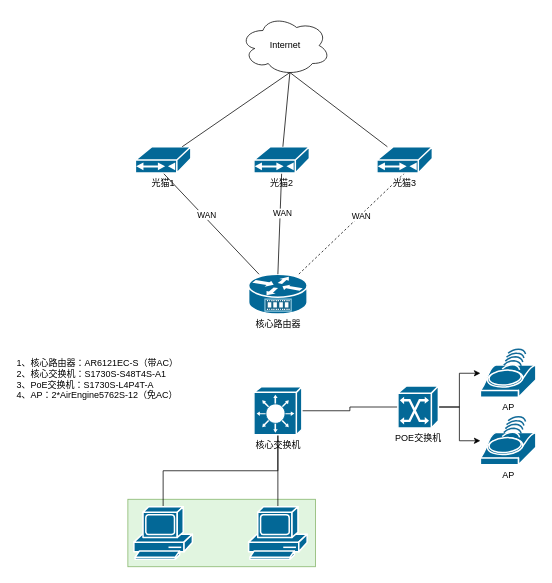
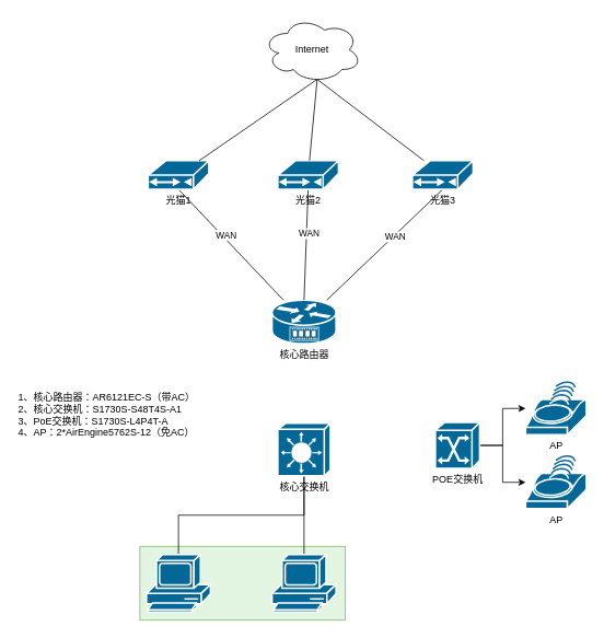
- <mxCell id="8" style="rounded=0;orthogonalLoop=1;jettySize=auto;html=1;exitX=0.5;exitY=1;exitDx=0;exitDy=0;exitPerimeter=0;endArrow=none;endFill=0;dashed=1;" parent="1" source="13" target="5" edge="1"><mxGeometry relative="1" as="geometry"><mxPoint x="536" y="241" as="sourcePoint" /></mxGeometry></mxCell>
+ <mxCell id="8" style="rounded=0;orthogonalLoop=1;jettySize=auto;html=1;exitX=0.5;exitY=1;exitDx=0;exitDy=0;exitPerimeter=0;endArrow=none;endFill=0;" parent="1" source="13" target="5" edge="1"><mxGeometry relative="1" as="geometry"><mxPoint x="536" y="241" as="sourcePoint" /></mxGeometry></mxCell>
- <mxCell id="19" style="edgeStyle=orthogonalEdgeStyle;rounded=0;orthogonalLoop=1;jettySize=auto;html=1;exitX=1;exitY=0.5;exitDx=0;exitDy=0;exitPerimeter=0;entryX=0;entryY=0.5;entryDx=0;entryDy=0;entryPerimeter=0;endArrow=none;endFill=0;" edge="1" parent="1" source="21" target="24"><mxGeometry relative="1" as="geometry" /></mxCell>
